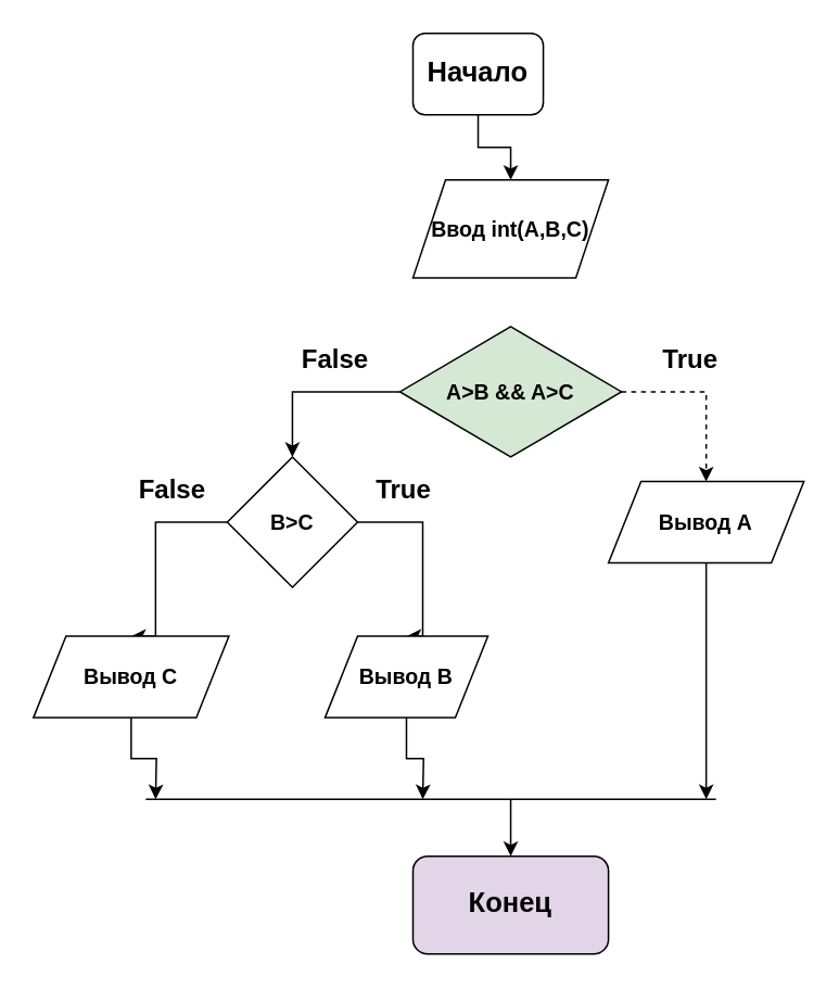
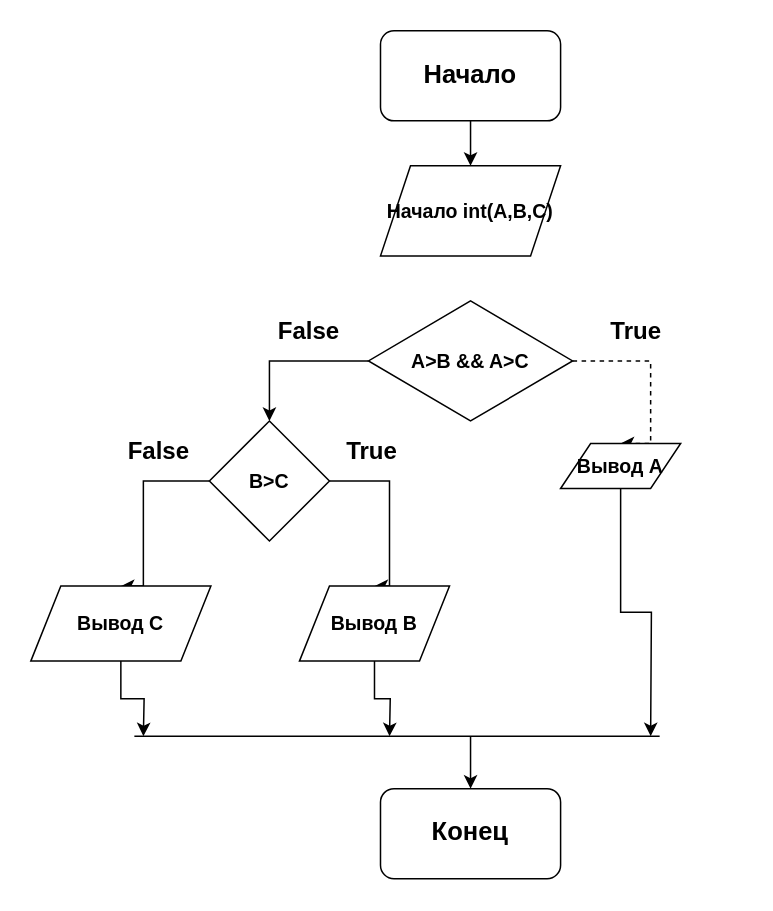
- <mxCell id="3" value="Начало" style="rounded=1;whiteSpace=wrap;html=1;fontStyle=1;fontSize=17;" parent="1" vertex="1"><mxGeometry x="253" y="20" width="80" height="50" as="geometry" /></mxCell>
+ <mxCell id="3" value="Начало" style="rounded=1;whiteSpace=wrap;html=1;fontStyle=1;fontSize=17;" parent="1" vertex="1"><mxGeometry x="253" y="20" width="120" height="60" as="geometry" /></mxCell>
- <mxCell id="4" value="Ввод int(A,B,C)" style="shape=parallelogram;perimeter=parallelogramPerimeter;whiteSpace=wrap;html=1;fixedSize=1;fontStyle=1;fontSize=13;" parent="1" vertex="1"><mxGeometry x="253" y="110" width="120" height="60" as="geometry" /></mxCell>
+ <mxCell id="4" value="Начало int(A,B,C)" style="shape=parallelogram;perimeter=parallelogramPerimeter;whiteSpace=wrap;html=1;fixedSize=1;fontStyle=1;fontSize=13;" parent="1" vertex="1"><mxGeometry x="253" y="110" width="120" height="60" as="geometry" /></mxCell>
- <mxCell id="7" value="A&amp;gt;B &amp;amp;&amp;amp; A&amp;gt;C" style="rhombus;whiteSpace=wrap;html=1;fontStyle=1;fontSize=13;fillColor=#d5e8d4;" parent="1" vertex="1"><mxGeometry x="245" y="200" width="136" height="80" as="geometry" /></mxCell>
+ <mxCell id="7" value="A&amp;gt;B &amp;amp;&amp;amp; A&amp;gt;C" style="rhombus;whiteSpace=wrap;html=1;fontStyle=1;fontSize=13;" parent="1" vertex="1"><mxGeometry x="245" y="200" width="136" height="80" as="geometry" /></mxCell>
- <mxCell id="11" value="Вывод А" style="shape=parallelogram;perimeter=parallelogramPerimeter;whiteSpace=wrap;html=1;fixedSize=1;fontSize=13;fontStyle=1" parent="1" vertex="1"><mxGeometry x="373" y="295" width="120" height="50" as="geometry" /></mxCell>
+ <mxCell id="11" value="Вывод А" style="shape=parallelogram;perimeter=parallelogramPerimeter;whiteSpace=wrap;html=1;fixedSize=1;fontSize=13;fontStyle=1" parent="1" vertex="1"><mxGeometry x="373" y="295" width="80" height="30" as="geometry" /></mxCell>
- <mxCell id="19" value="Конец" style="rounded=1;whiteSpace=wrap;html=1;fontSize=17;fontStyle=1;fillColor=#e1d5e7;" parent="1" vertex="1"><mxGeometry x="253" y="525" width="120" height="60" as="geometry" /></mxCell>
+ <mxCell id="19" value="Конец" style="rounded=1;whiteSpace=wrap;html=1;fontSize=17;fontStyle=1" parent="1" vertex="1"><mxGeometry x="253" y="525" width="120" height="60" as="geometry" /></mxCell>
